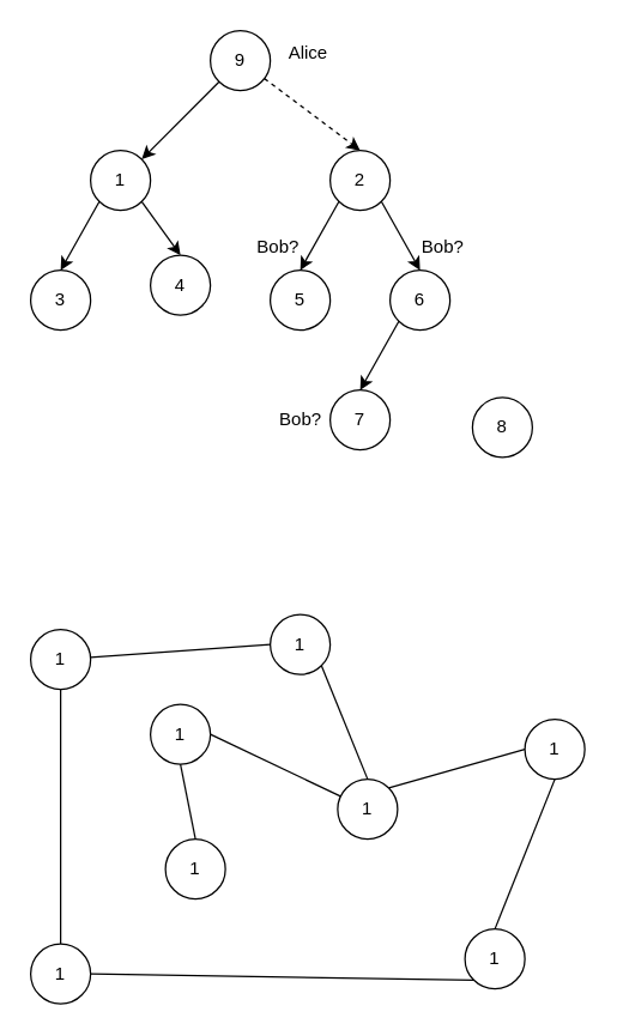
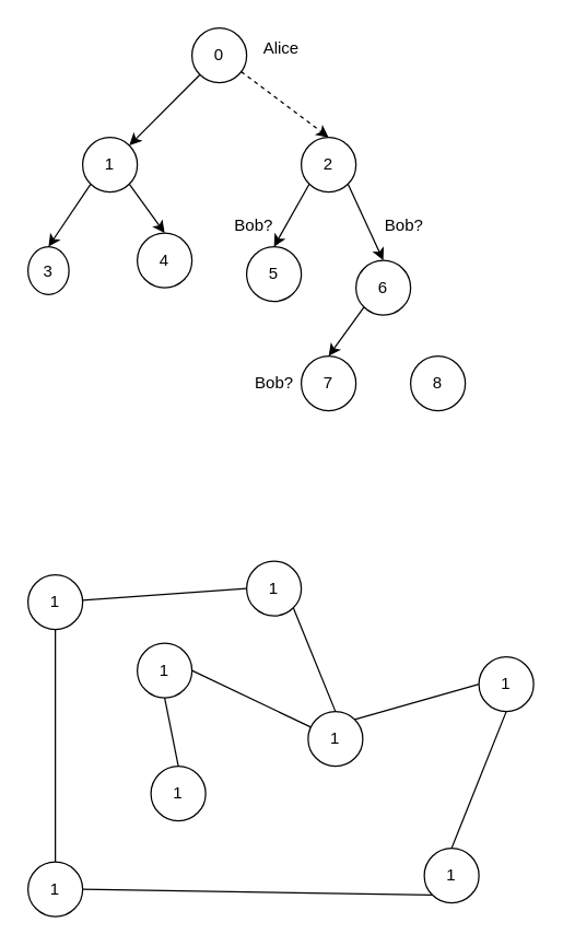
- <mxCell id="4" value="9" style="ellipse;whiteSpace=wrap;html=1;aspect=fixed;" parent="1" vertex="1"><mxGeometry x="140" y="20" width="40" height="40" as="geometry" /></mxCell>
+ <mxCell id="4" value="0" style="ellipse;whiteSpace=wrap;html=1;aspect=fixed;" parent="1" vertex="1"><mxGeometry x="140" y="20" width="40" height="40" as="geometry" /></mxCell>
- <mxCell id="14" value="3" style="ellipse;whiteSpace=wrap;html=1;aspect=fixed;" parent="1" vertex="1"><mxGeometry x="20" y="180" width="40" height="40" as="geometry" /></mxCell>
+ <mxCell id="14" value="3" style="ellipse;whiteSpace=wrap;html=1;aspect=fixed;" parent="1" vertex="1"><mxGeometry x="20" y="180" width="30" height="35" as="geometry" /></mxCell>
- <mxCell id="11" value="6" style="ellipse;whiteSpace=wrap;html=1;aspect=fixed;" parent="1" vertex="1"><mxGeometry x="260" y="180" width="40" height="40" as="geometry" /></mxCell>
+ <mxCell id="11" value="6" style="ellipse;whiteSpace=wrap;html=1;aspect=fixed;" parent="1" vertex="1"><mxGeometry x="260" y="190" width="40" height="40" as="geometry" /></mxCell>
- <mxCell id="8" value="8" style="ellipse;whiteSpace=wrap;html=1;aspect=fixed;" parent="1" vertex="1"><mxGeometry x="315" y="265" width="40" height="40" as="geometry" /></mxCell>
+ <mxCell id="8" value="8" style="ellipse;whiteSpace=wrap;html=1;aspect=fixed;" parent="1" vertex="1"><mxGeometry x="300" y="260" width="40" height="40" as="geometry" /></mxCell>
